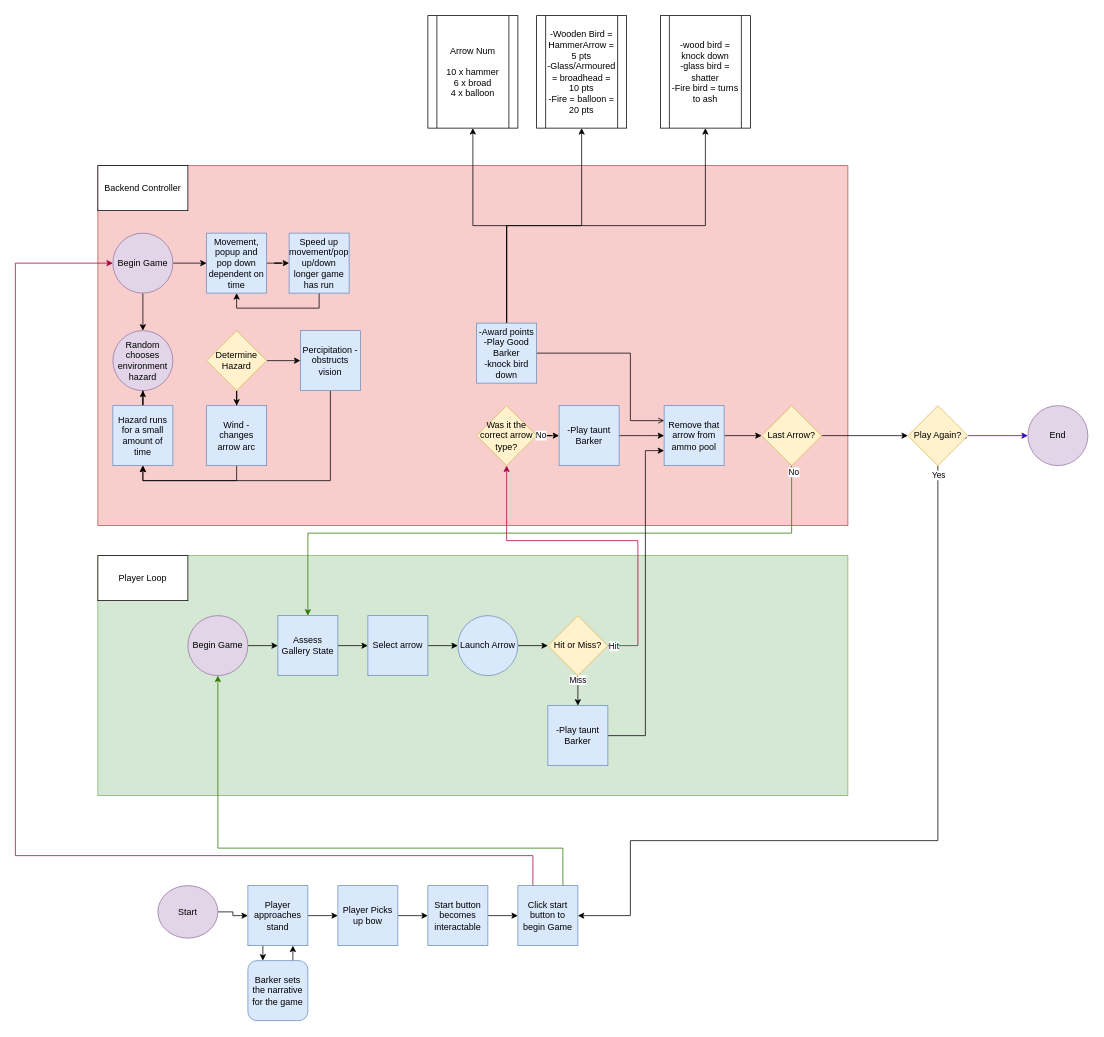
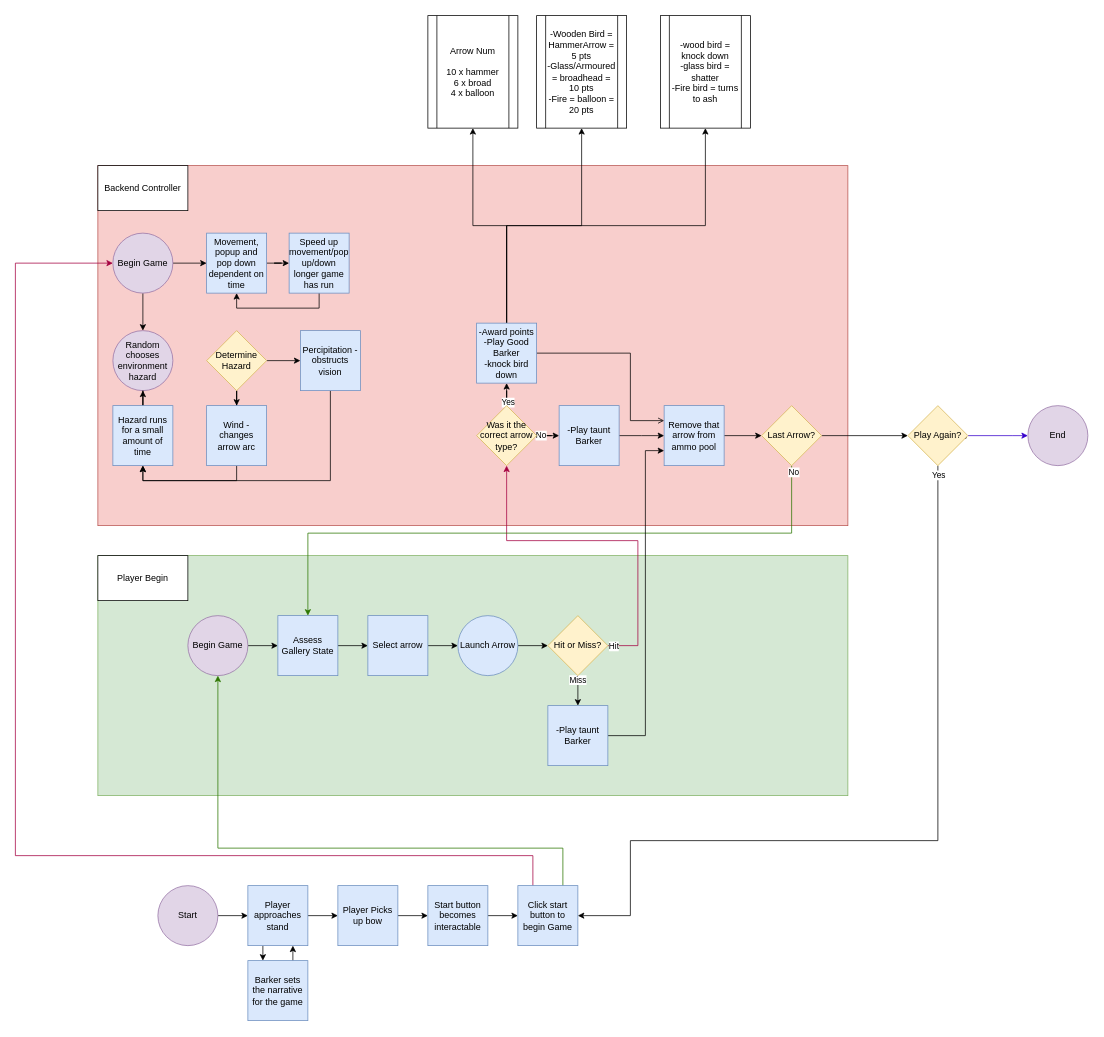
+ <mxCell id="32" style="edgeStyle=orthogonalEdgeStyle;rounded=0;orthogonalLoop=1;jettySize=auto;html=1;" parent="1" source="36" target="56" edge="1"><mxGeometry relative="1" as="geometry" /></mxCell>
+ <mxCell id="33" value="Yes" style="edgeLabel;html=1;align=center;verticalAlign=middle;resizable=0;points=[];" parent="32" vertex="1" connectable="0"><mxGeometry x="-0.787" y="-1" relative="1" as="geometry"><mxPoint as="offset" /></mxGeometry></mxCell>
- <mxCell id="40" value="Player Loop" style="rounded=0;whiteSpace=wrap;html=1;" parent="1" vertex="1"><mxGeometry x="130" y="740" width="120" height="60" as="geometry" /></mxCell>
+ <mxCell id="40" value="Player Begin" style="rounded=0;whiteSpace=wrap;html=1;" parent="1" vertex="1"><mxGeometry x="130" y="740" width="120" height="60" as="geometry" /></mxCell>
- <mxCell id="8" value="Start" style="ellipse;whiteSpace=wrap;html=1;aspect=fixed;fillColor=#e1d5e7;strokeColor=#9673a6;" parent="1" vertex="1"><mxGeometry x="210" y="1180" width="80" height="70" as="geometry" /></mxCell>
+ <mxCell id="8" value="Start" style="ellipse;whiteSpace=wrap;html=1;aspect=fixed;fillColor=#e1d5e7;strokeColor=#9673a6;" parent="1" vertex="1"><mxGeometry y="1180" width="80" height="80" as="geometry" x="210" /></mxCell>
- <mxCell id="22" value="Barker sets the narrative for the game" style="whiteSpace=wrap;html=1;aspect=fixed;fillColor=#dae8fc;strokeColor=#6c8ebf;rounded=1;" parent="1" vertex="1"><mxGeometry x="330" y="1280" width="80" height="80" as="geometry" /></mxCell>
+ <mxCell id="22" value="Barker sets the narrative for the game" style="whiteSpace=wrap;html=1;aspect=fixed;fillColor=#dae8fc;strokeColor=#6c8ebf;" parent="1" vertex="1"><mxGeometry x="330" y="1280" width="80" height="80" as="geometry" /></mxCell>
